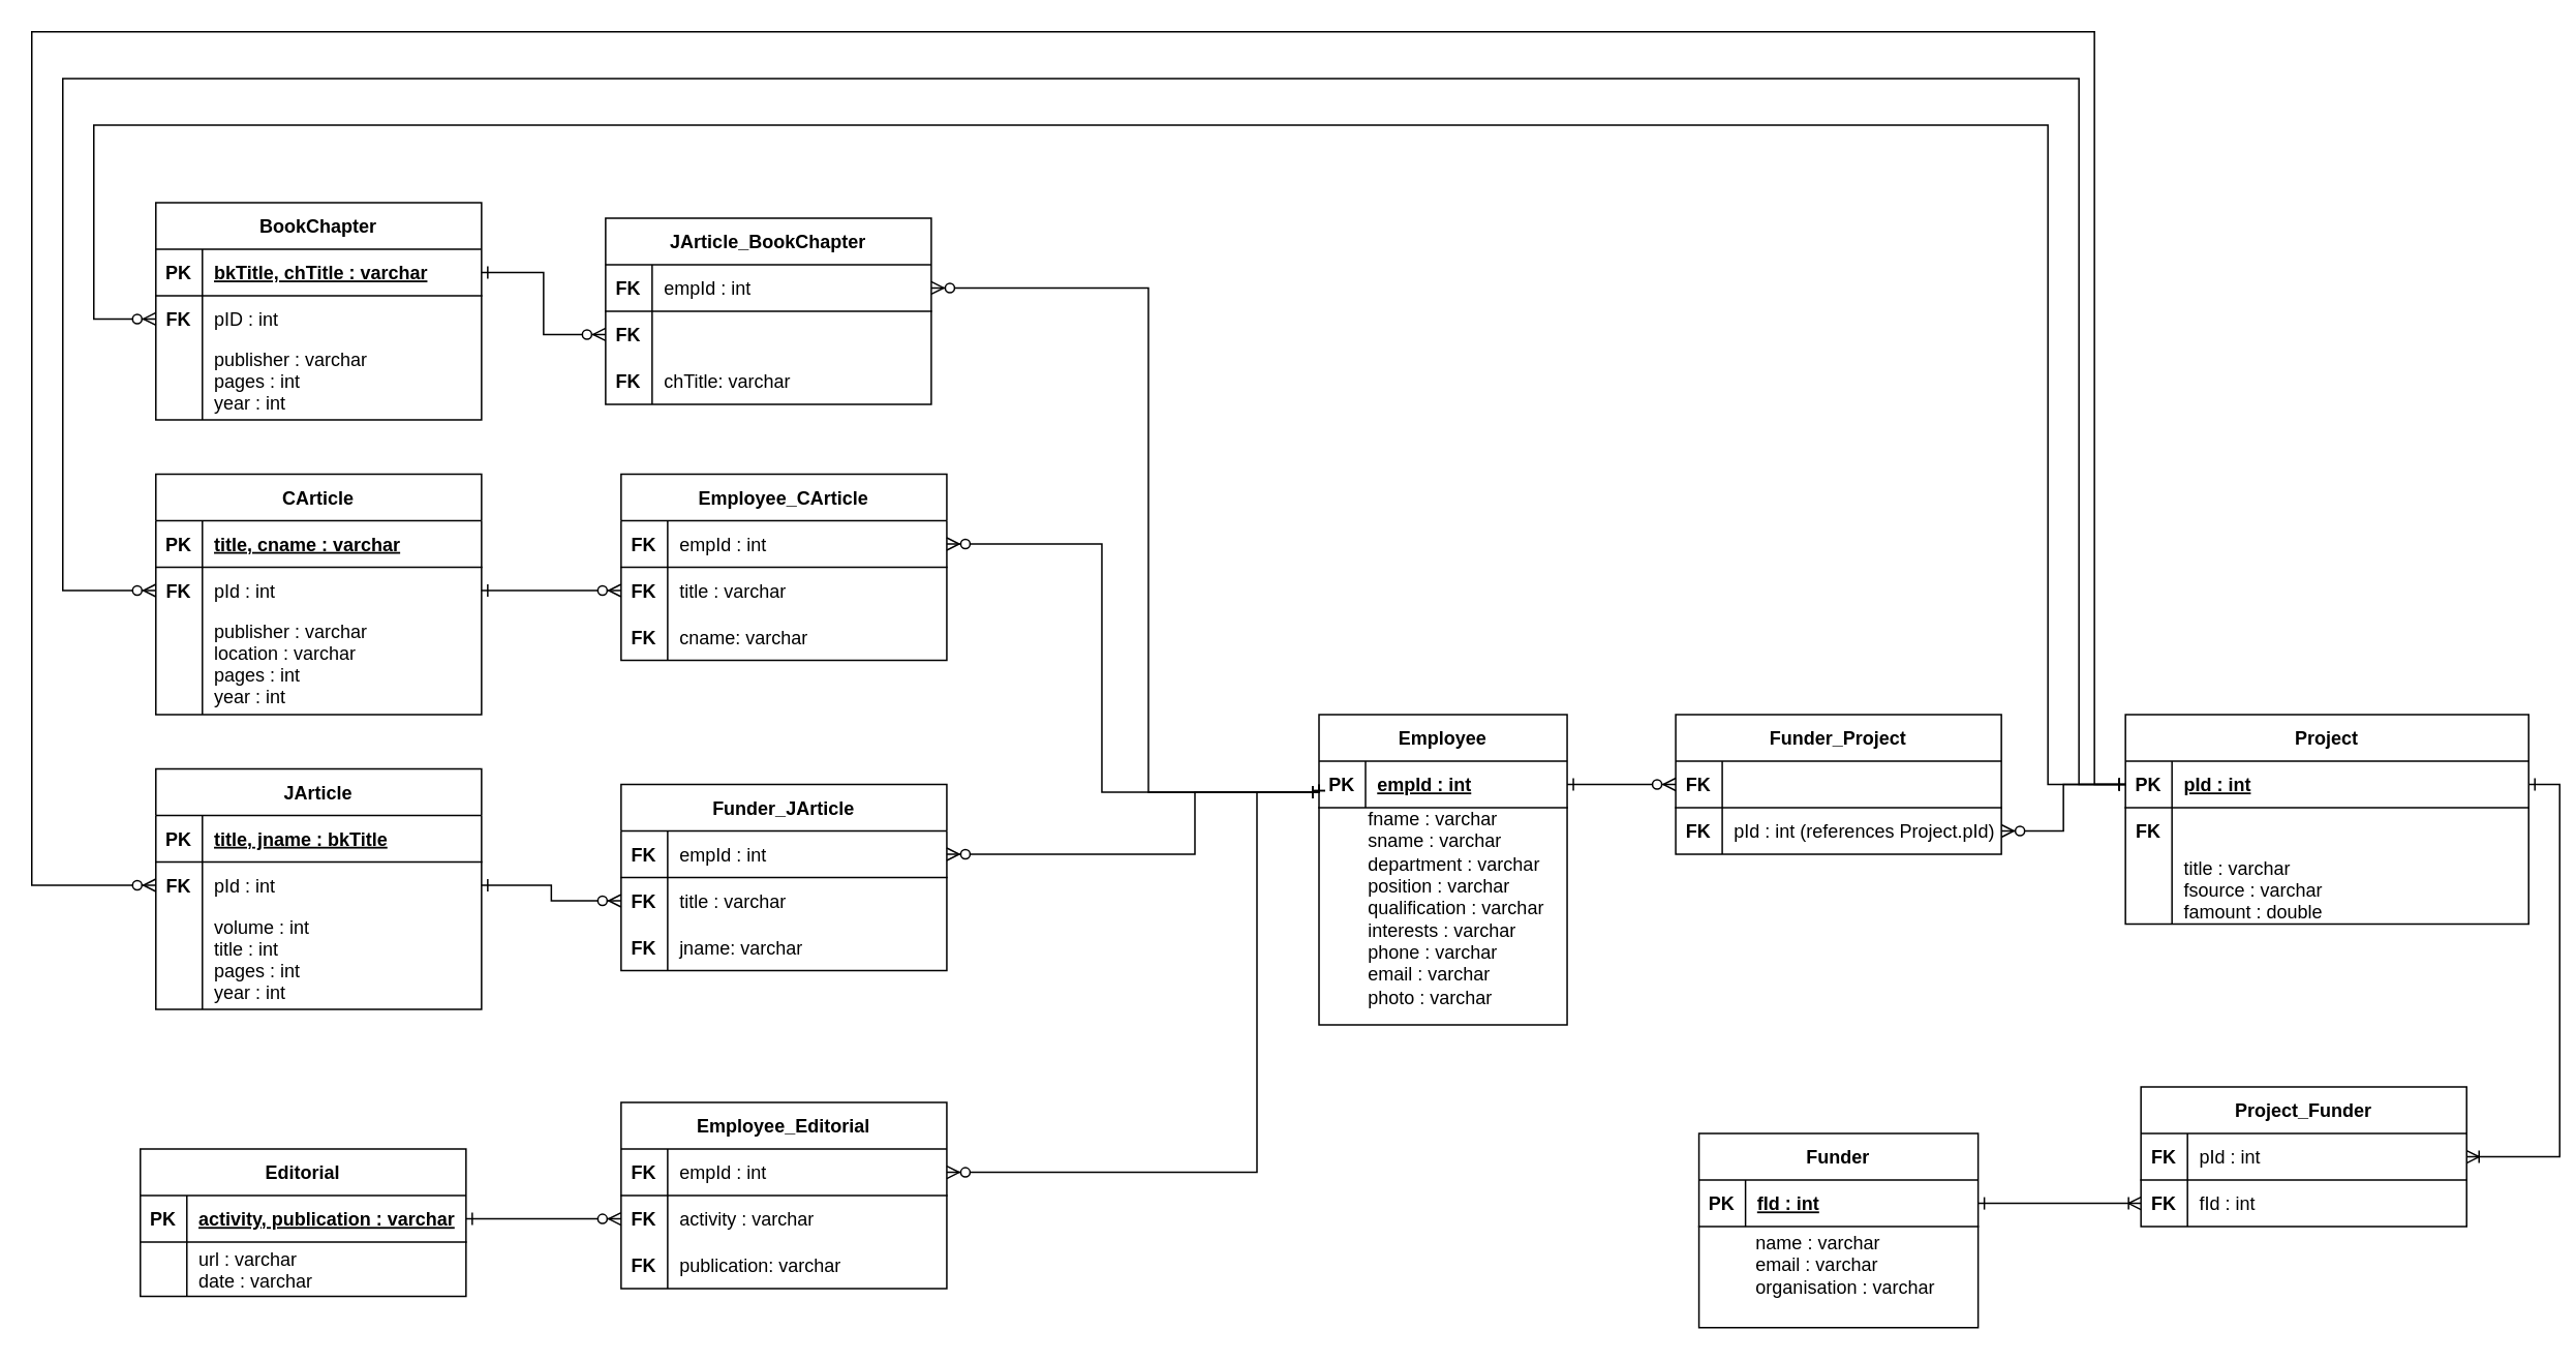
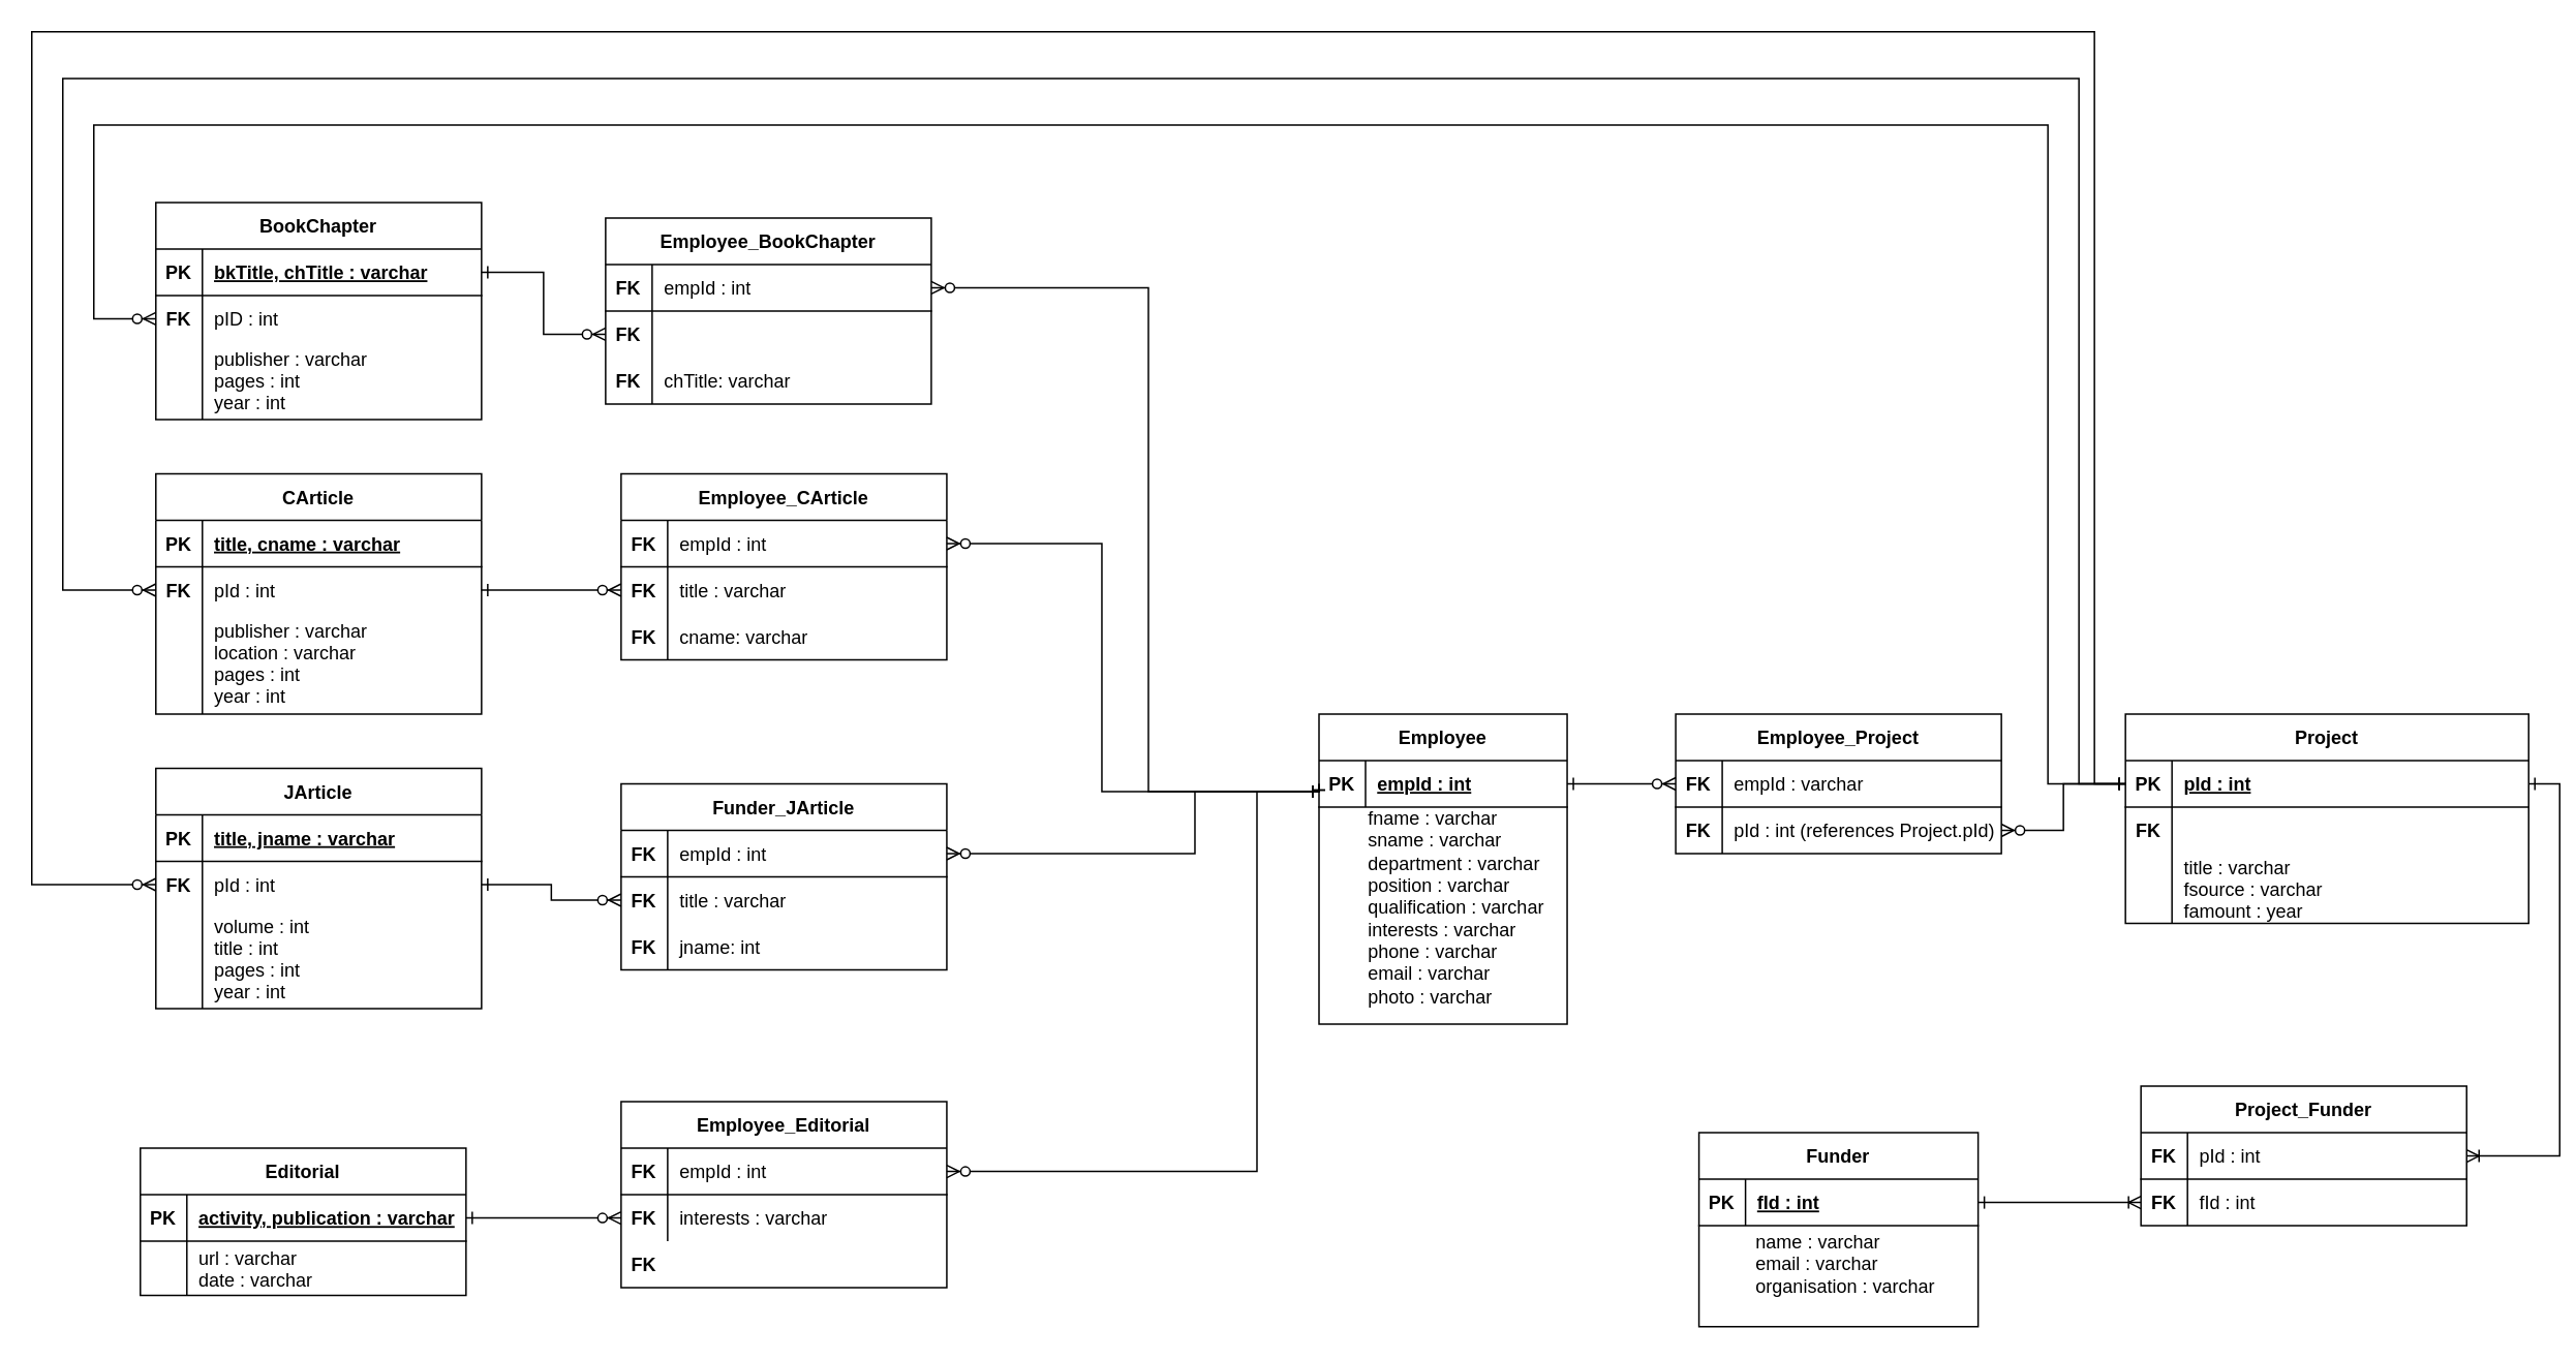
- <mxCell id="89" value="JArticle_BookChapter" style="shape=table;startSize=30;container=1;collapsible=1;childLayout=tableLayout;fixedRows=1;rowLines=0;fontStyle=1;align=center;resizeLast=1;" parent="1" vertex="1"><mxGeometry x="390" y="140" width="210" height="120" as="geometry" /></mxCell>
+ <mxCell id="89" value="Employee_BookChapter" style="shape=table;startSize=30;container=1;collapsible=1;childLayout=tableLayout;fixedRows=1;rowLines=0;fontStyle=1;align=center;resizeLast=1;" parent="1" vertex="1"><mxGeometry x="390" y="140" width="210" height="120" as="geometry" /></mxCell>
- <mxCell id="23" value="Funder_Project" style="shape=table;startSize=30;container=1;collapsible=1;childLayout=tableLayout;fixedRows=1;rowLines=0;fontStyle=1;align=center;resizeLast=1;" parent="1" vertex="1"><mxGeometry x="1080" y="460" width="210" height="90" as="geometry" /></mxCell>
+ <mxCell id="23" value="Employee_Project" style="shape=table;startSize=30;container=1;collapsible=1;childLayout=tableLayout;fixedRows=1;rowLines=0;fontStyle=1;align=center;resizeLast=1;" parent="1" vertex="1"><mxGeometry x="1080" y="460" width="210" height="90" as="geometry" /></mxCell>
+ <mxCell id="26" value="empId : varchar" style="shape=partialRectangle;overflow=hidden;connectable=0;fillColor=none;top=0;left=0;bottom=0;right=0;align=left;spacingLeft=6;fontStyle=0;" parent="24" vertex="1"><mxGeometry x="30" width="180" height="30" as="geometry" /></mxCell>
- <mxCell id="62" value="title, jname : bkTitle" style="shape=partialRectangle;overflow=hidden;connectable=0;fillColor=none;top=0;left=0;bottom=0;right=0;align=left;spacingLeft=6;fontStyle=5;" parent="60" vertex="1"><mxGeometry x="30" width="180" height="30" as="geometry" /></mxCell>
+ <mxCell id="62" value="title, jname : varchar" style="shape=partialRectangle;overflow=hidden;connectable=0;fillColor=none;top=0;left=0;bottom=0;right=0;align=left;spacingLeft=6;fontStyle=5;" parent="60" vertex="1"><mxGeometry x="30" width="180" height="30" as="geometry" /></mxCell>
- <mxCell id="38" value="title : varchar&#10;fsource : varchar&#10;famount : double" style="shape=partialRectangle;overflow=hidden;connectable=0;fillColor=none;top=0;left=0;bottom=0;right=0;align=left;spacingLeft=6;" parent="36" vertex="1"><mxGeometry x="30" width="230" height="45" as="geometry" /></mxCell>
+ <mxCell id="38" value="title : varchar&#10;fsource : varchar&#10;famount : year" style="shape=partialRectangle;overflow=hidden;connectable=0;fillColor=none;top=0;left=0;bottom=0;right=0;align=left;spacingLeft=6;" parent="36" vertex="1"><mxGeometry x="30" width="230" height="45" as="geometry" /></mxCell>
- <mxCell id="58" value="jname: varchar" style="shape=partialRectangle;overflow=hidden;connectable=0;fillColor=none;top=0;left=0;bottom=0;right=0;align=left;spacingLeft=6;verticalAlign=middle;" parent="56" vertex="1"><mxGeometry x="30" width="180" height="30" as="geometry" /></mxCell>
+ <mxCell id="58" value="jname: int" style="shape=partialRectangle;overflow=hidden;connectable=0;fillColor=none;top=0;left=0;bottom=0;right=0;align=left;spacingLeft=6;verticalAlign=middle;" parent="56" vertex="1"><mxGeometry x="30" width="180" height="30" as="geometry" /></mxCell>
- <mxCell id="45" value="activity : varchar" style="shape=partialRectangle;overflow=hidden;connectable=0;fillColor=none;top=0;left=0;bottom=0;right=0;align=left;spacingLeft=6;" parent="43" vertex="1"><mxGeometry x="30" width="180" height="30" as="geometry" /></mxCell>
+ <mxCell id="45" value="interests : varchar" style="shape=partialRectangle;overflow=hidden;connectable=0;fillColor=none;top=0;left=0;bottom=0;right=0;align=left;spacingLeft=6;" parent="43" vertex="1"><mxGeometry x="30" width="180" height="30" as="geometry" /></mxCell>
- <mxCell id="48" value="publication: varchar" style="shape=partialRectangle;overflow=hidden;connectable=0;fillColor=none;top=0;left=0;bottom=0;right=0;align=left;spacingLeft=6;verticalAlign=middle;" parent="46" vertex="1"><mxGeometry x="30" width="180" height="30" as="geometry" /></mxCell>
